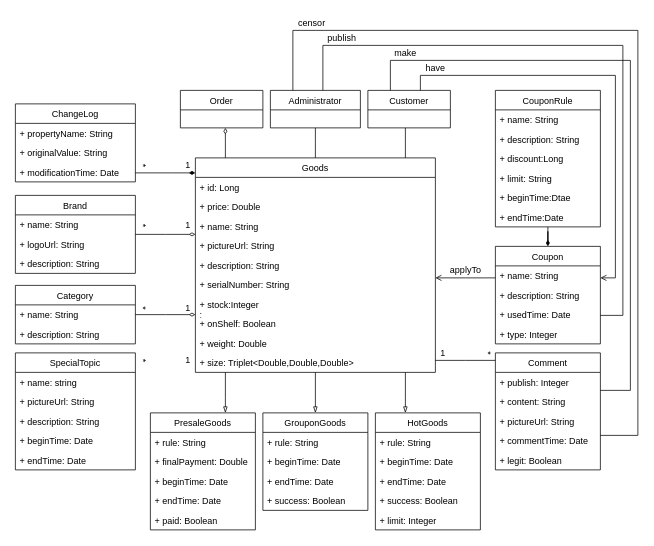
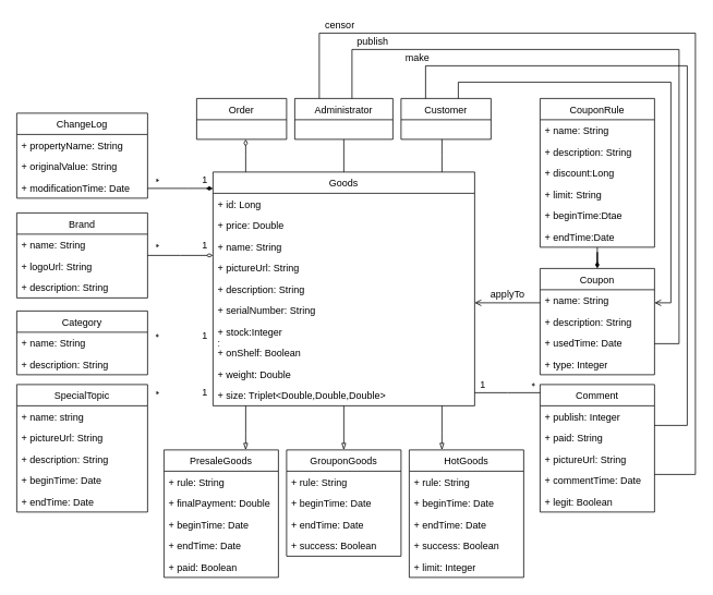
- <mxCell id="94" value="make" style="text;html=1;align=center;verticalAlign=middle;resizable=0;points=[];autosize=1;" vertex="1" parent="1"><mxGeometry x="520" y="60" width="40" height="20" as="geometry" /></mxCell>
+ <mxCell id="94" value="make" style="text;html=1;align=center;verticalAlign=middle;resizable=0;points=[];autosize=1;" vertex="1" parent="1"><mxGeometry x="490" y="60" width="40" height="20" as="geometry" /></mxCell>
- <mxCell id="93" value="have" style="text;html=1;align=center;verticalAlign=middle;resizable=0;points=[];autosize=1;" vertex="1" parent="1"><mxGeometry x="560" y="80" width="40" height="20" as="geometry" /></mxCell>
- <mxCell id="8" style="edgeStyle=orthogonalEdgeStyle;rounded=0;orthogonalLoop=1;jettySize=auto;html=1;endArrow=diamondThin;endFill=0;" edge="1" parent="1" source="40" target="63"><mxGeometry relative="1" as="geometry"><Array as="points"><mxPoint x="220" y="419" /><mxPoint x="220" y="419" /></Array></mxGeometry></mxCell>
- <mxCell id="53" value="+ content: String" style="text;strokeColor=none;fillColor=none;align=left;verticalAlign=top;spacingLeft=4;spacingRight=4;overflow=hidden;rotatable=0;points=[[0,0.5],[1,0.5]];portConstraint=eastwest;" parent="51" vertex="1"><mxGeometry y="52" width="140" height="26" as="geometry" /></mxCell>
+ <mxCell id="53" value="+ paid: String" style="text;strokeColor=none;fillColor=none;align=left;verticalAlign=top;spacingLeft=4;spacingRight=4;overflow=hidden;rotatable=0;points=[[0,0.5],[1,0.5]];portConstraint=eastwest;" parent="51" vertex="1"><mxGeometry y="52" width="140" height="26" as="geometry" /></mxCell>
